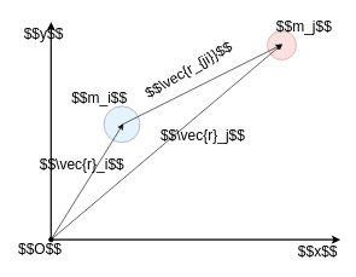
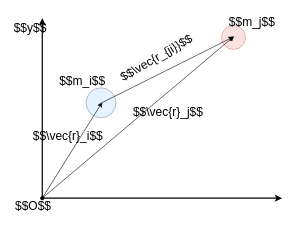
- <mxCell id="13" value="$$y$$" style="text;html=1;strokeColor=none;fillColor=none;align=center;verticalAlign=middle;whiteSpace=wrap;rounded=0;fontSize=20;" parent="2" vertex="1"><mxGeometry x="10" y="10" width="60" height="30" as="geometry" /></mxCell>
+ <mxCell id="13" value="$$y$$" style="text;html=1;strokeColor=none;fillColor=none;align=center;verticalAlign=middle;whiteSpace=wrap;rounded=0;fontSize=20;" parent="2" vertex="1"><mxGeometry y="10" width="60" height="30" as="geometry" /></mxCell>
- <mxCell id="14" value="$$x$$" style="text;html=1;strokeColor=none;fillColor=none;align=center;verticalAlign=middle;whiteSpace=wrap;rounded=0;fontSize=20;" parent="2" vertex="1"><mxGeometry x="389" y="310" width="60" height="30" as="geometry" /></mxCell>
